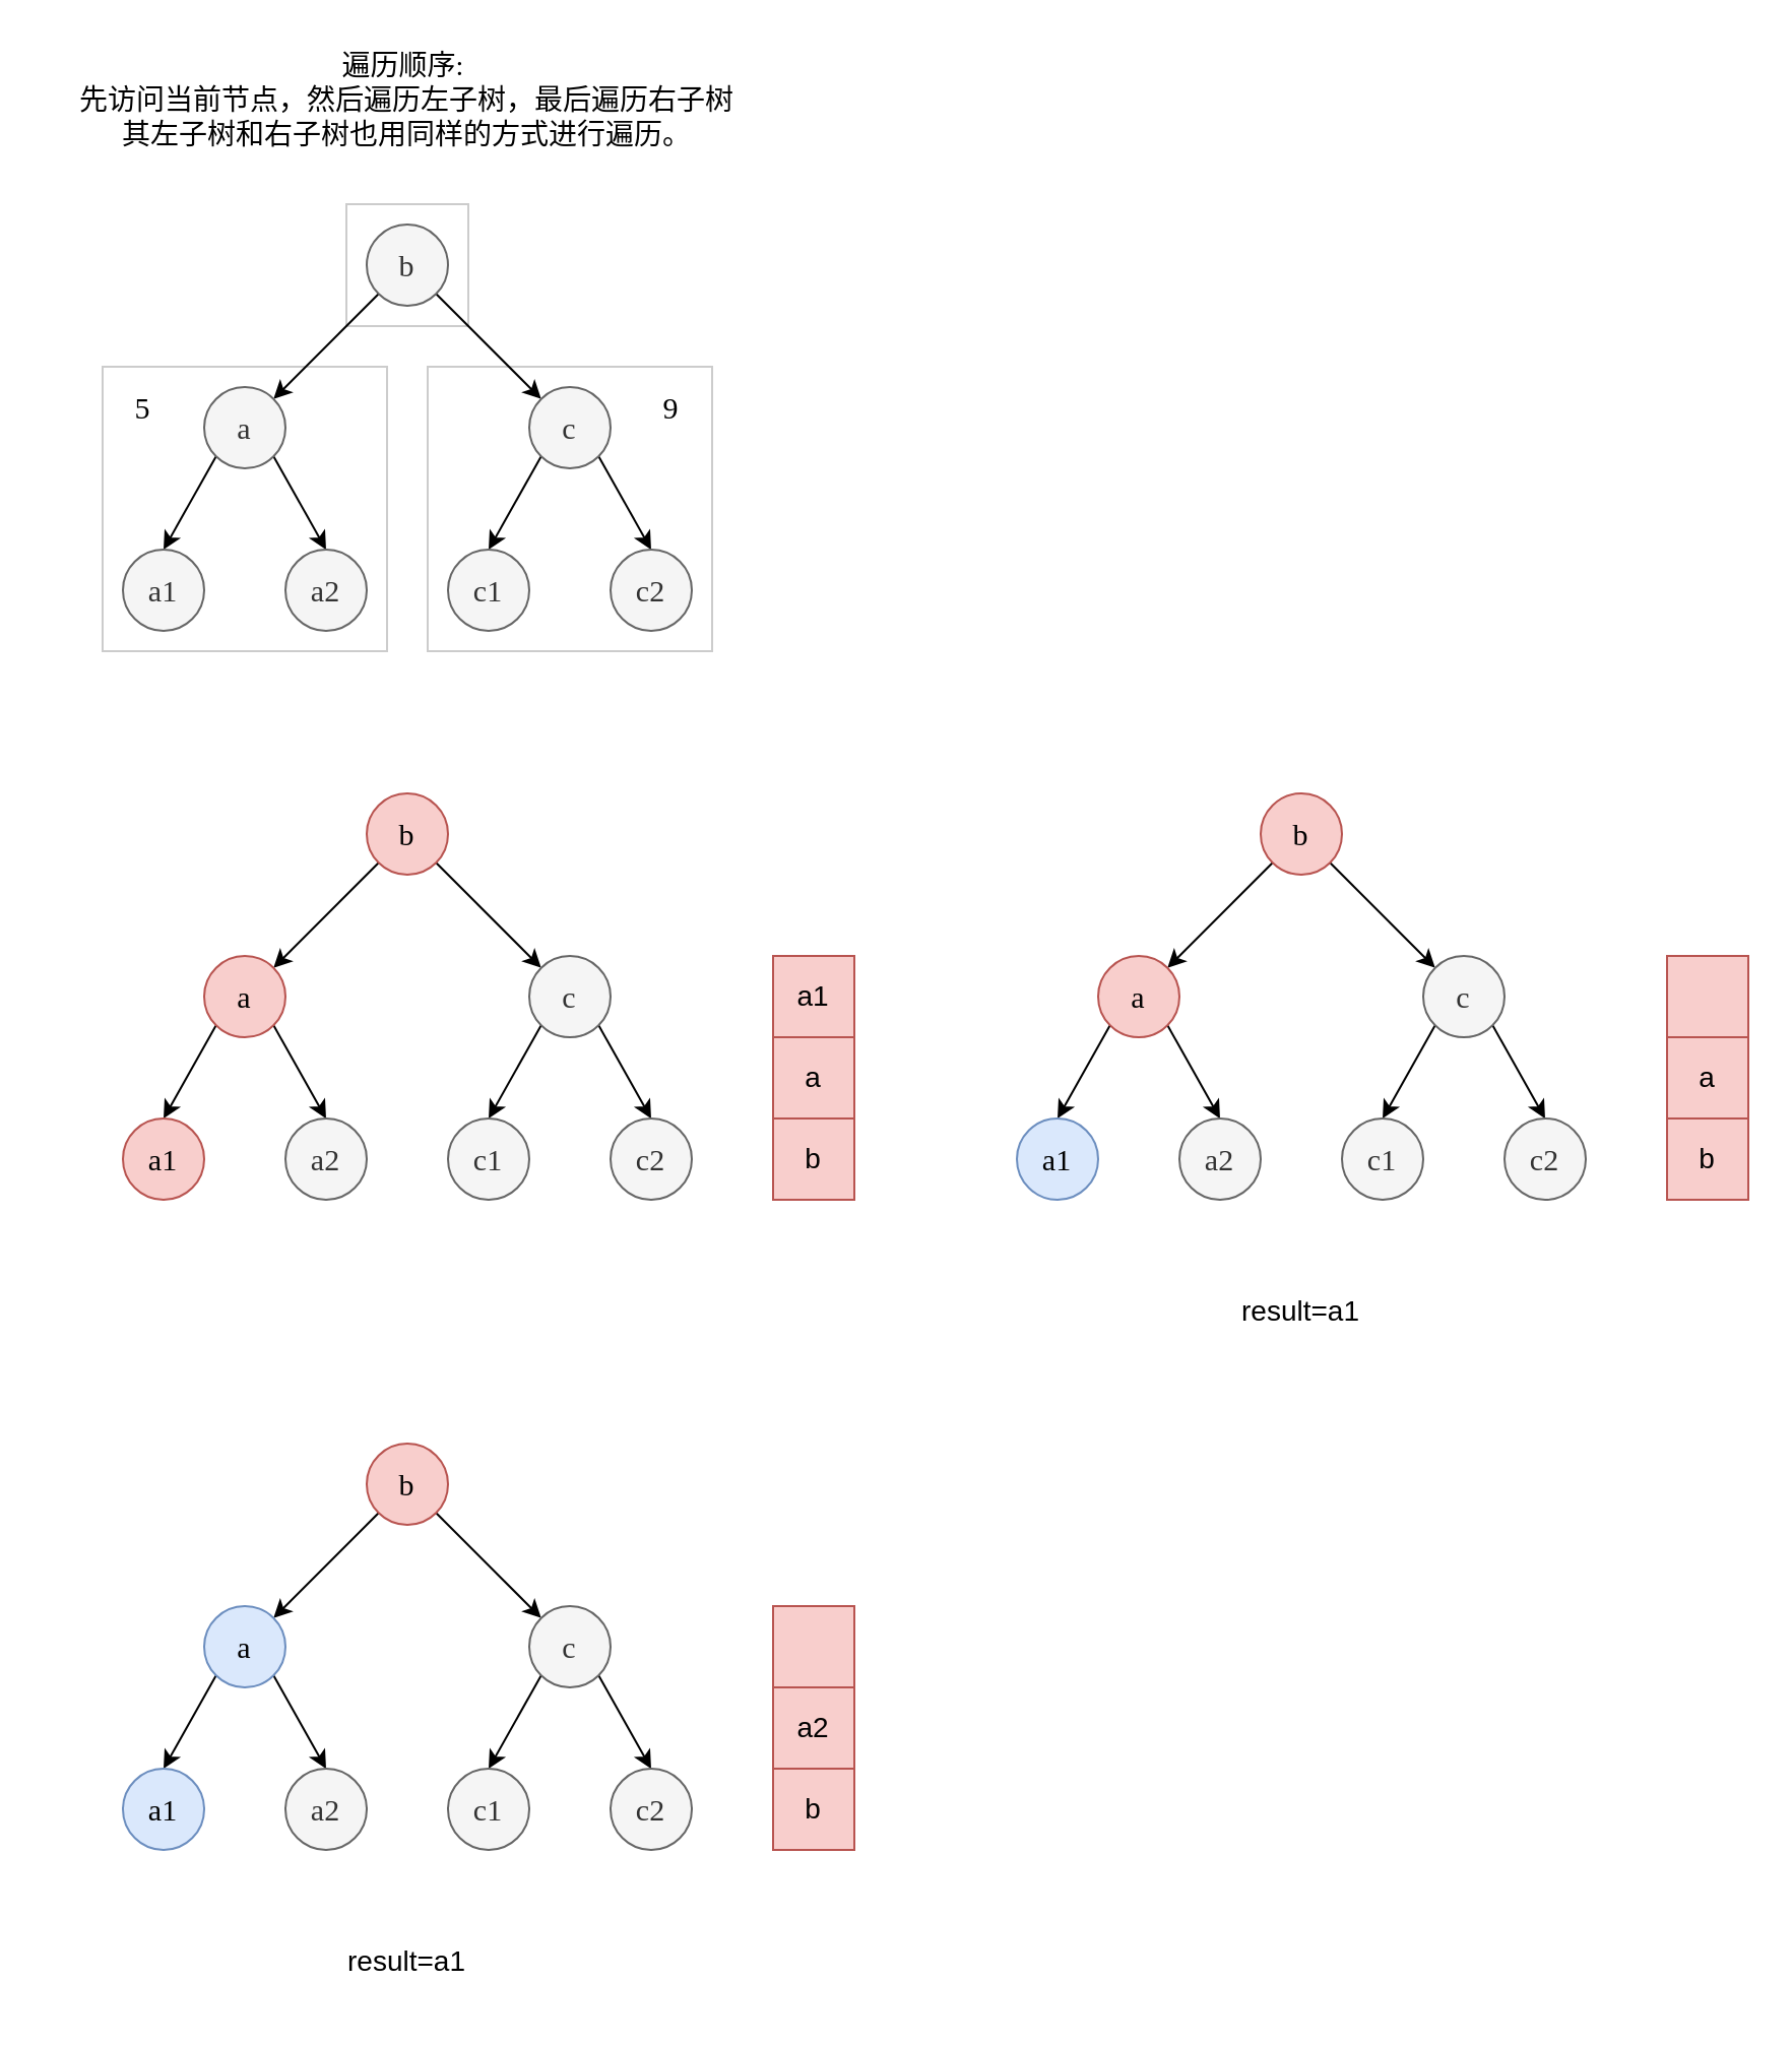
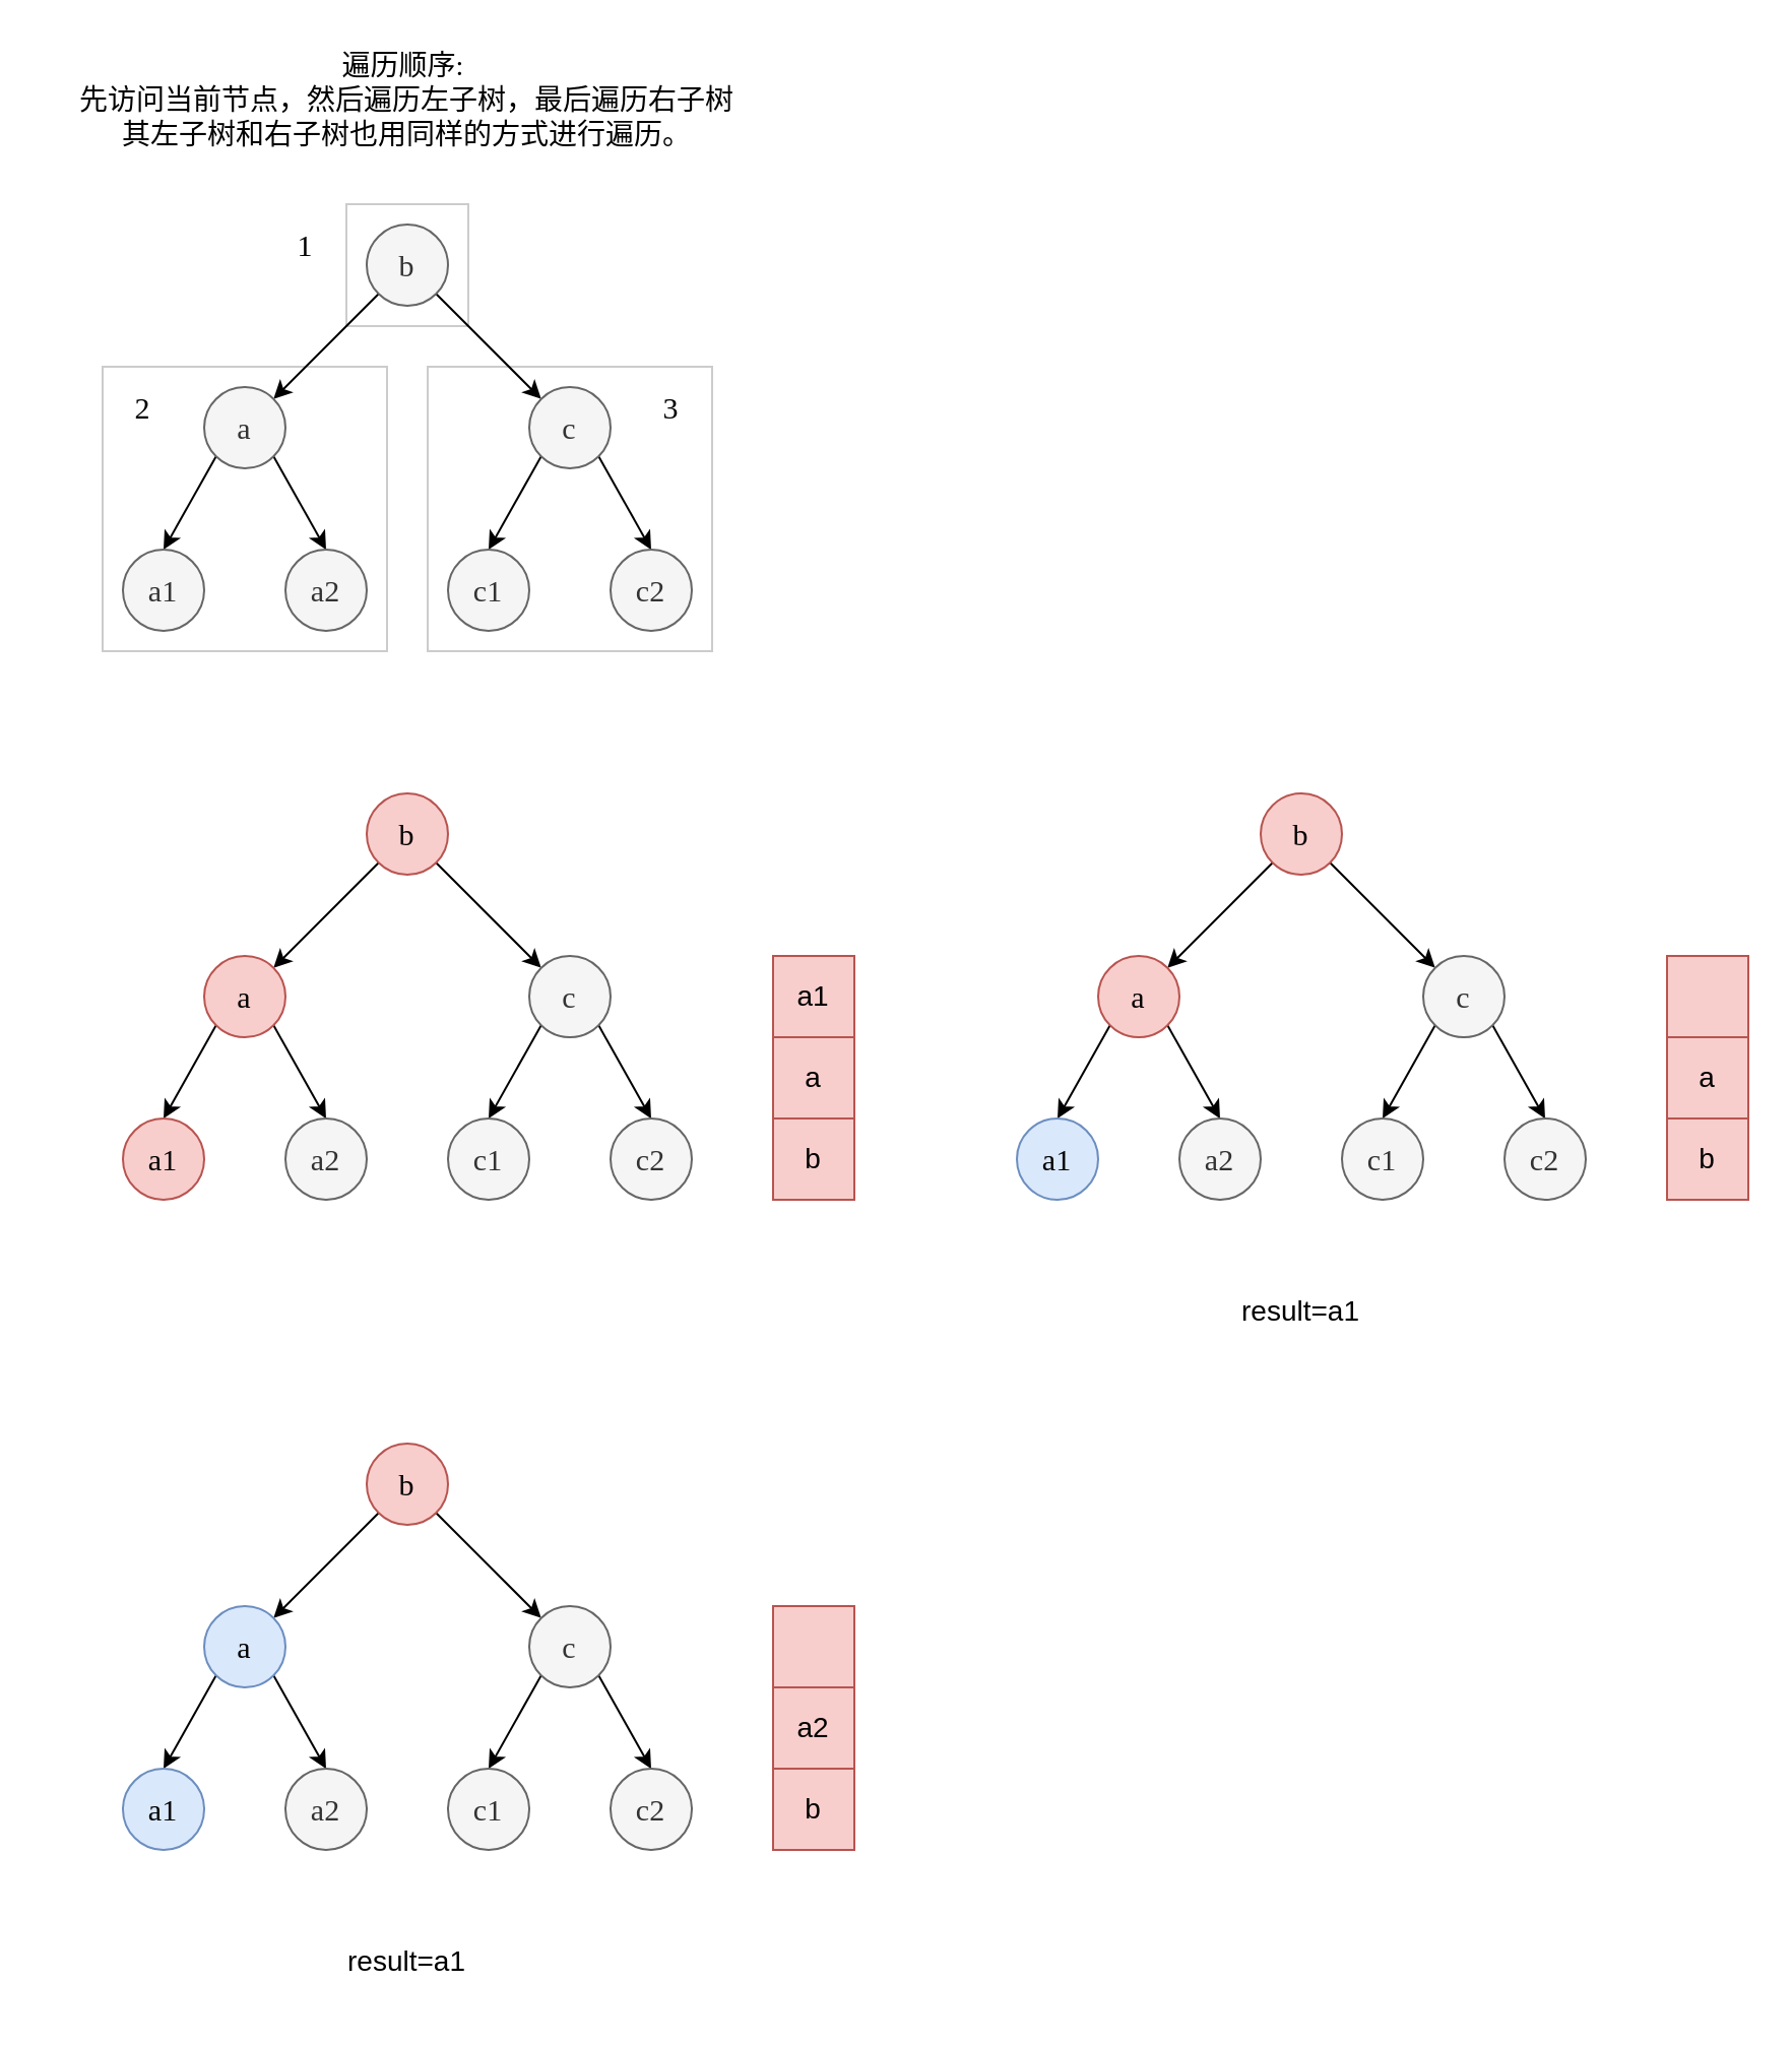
+ <mxCell id="19" value="1" style="text;html=1;strokeColor=none;fillColor=none;align=center;verticalAlign=middle;whiteSpace=wrap;rounded=0;fontFamily=Comic Sans MS;fontSize=15;opacity=20;" vertex="1" parent="1"><mxGeometry x="130" y="100" width="40" height="40" as="geometry" /></mxCell>
- <mxCell id="18" value="5" style="text;html=1;strokeColor=none;fillColor=none;align=center;verticalAlign=middle;whiteSpace=wrap;rounded=0;fontFamily=Comic Sans MS;fontSize=15;opacity=20;" vertex="1" parent="1"><mxGeometry x="50" y="180" width="40" height="40" as="geometry" /></mxCell>
+ <mxCell id="18" value="2" style="text;html=1;strokeColor=none;fillColor=none;align=center;verticalAlign=middle;whiteSpace=wrap;rounded=0;fontFamily=Comic Sans MS;fontSize=15;opacity=20;" vertex="1" parent="1"><mxGeometry x="50" y="180" width="40" height="40" as="geometry" /></mxCell>
- <mxCell id="20" value="9" style="text;html=1;strokeColor=none;fillColor=none;align=center;verticalAlign=middle;whiteSpace=wrap;rounded=0;fontFamily=Comic Sans MS;fontSize=15;opacity=20;" vertex="1" parent="1"><mxGeometry x="310" y="180" width="40" height="40" as="geometry" /></mxCell>
+ <mxCell id="20" value="3" style="text;html=1;strokeColor=none;fillColor=none;align=center;verticalAlign=middle;whiteSpace=wrap;rounded=0;fontFamily=Comic Sans MS;fontSize=15;opacity=20;" vertex="1" parent="1"><mxGeometry x="310" y="180" width="40" height="40" as="geometry" /></mxCell>
